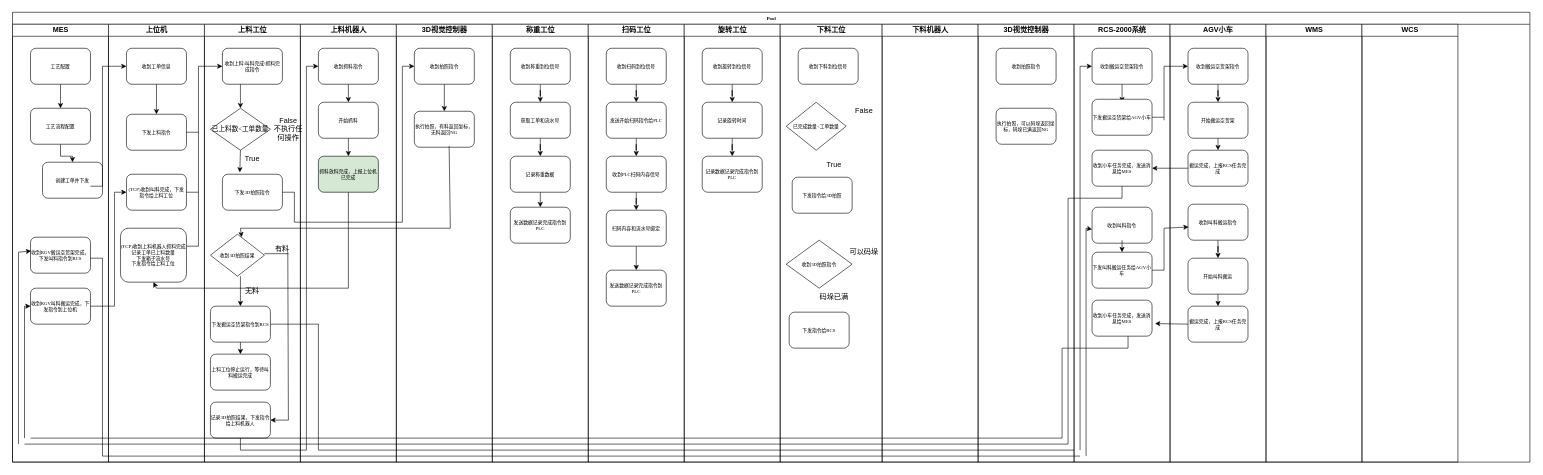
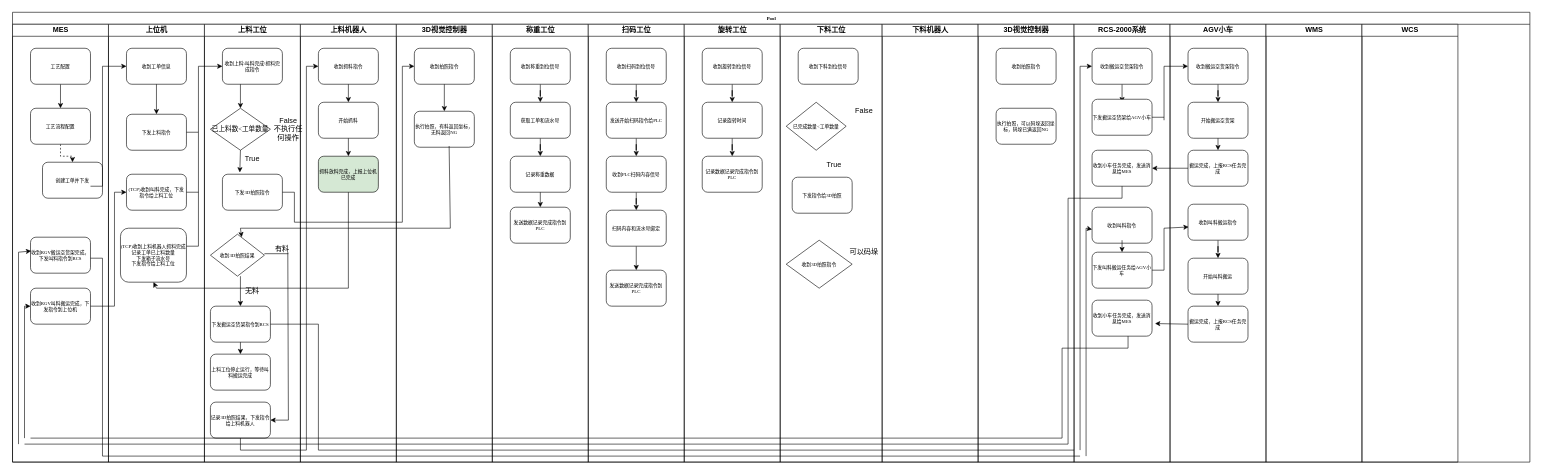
- <mxCell id="6" value="" style="edgeStyle=orthogonalEdgeStyle;rounded=0;orthogonalLoop=1;jettySize=auto;html=1;" edge="1" parent="3" source="7" target="8"><mxGeometry relative="1" as="geometry" /></mxCell>
+ <mxCell id="6" value="" style="edgeStyle=orthogonalEdgeStyle;rounded=0;orthogonalLoop=1;jettySize=auto;html=1;dashed=1;" edge="1" parent="3" source="7" target="8"><mxGeometry relative="1" as="geometry" /></mxCell>
- <mxCell id="114" value="码垛已满" style="text;html=1;strokeColor=none;fillColor=none;align=center;verticalAlign=middle;whiteSpace=wrap;rounded=0;" vertex="1" parent="106"><mxGeometry x="60" y="440" width="60" height="30" as="geometry" /></mxCell>
- <mxCell id="113" value="下发指令给RCS" style="rounded=1;whiteSpace=wrap;html=1;shadow=0;labelBackgroundColor=none;strokeWidth=1;fontFamily=Verdana;fontSize=8;align=center;" vertex="1" parent="106"><mxGeometry x="15" y="480" width="100" height="60" as="geometry" /></mxCell>
